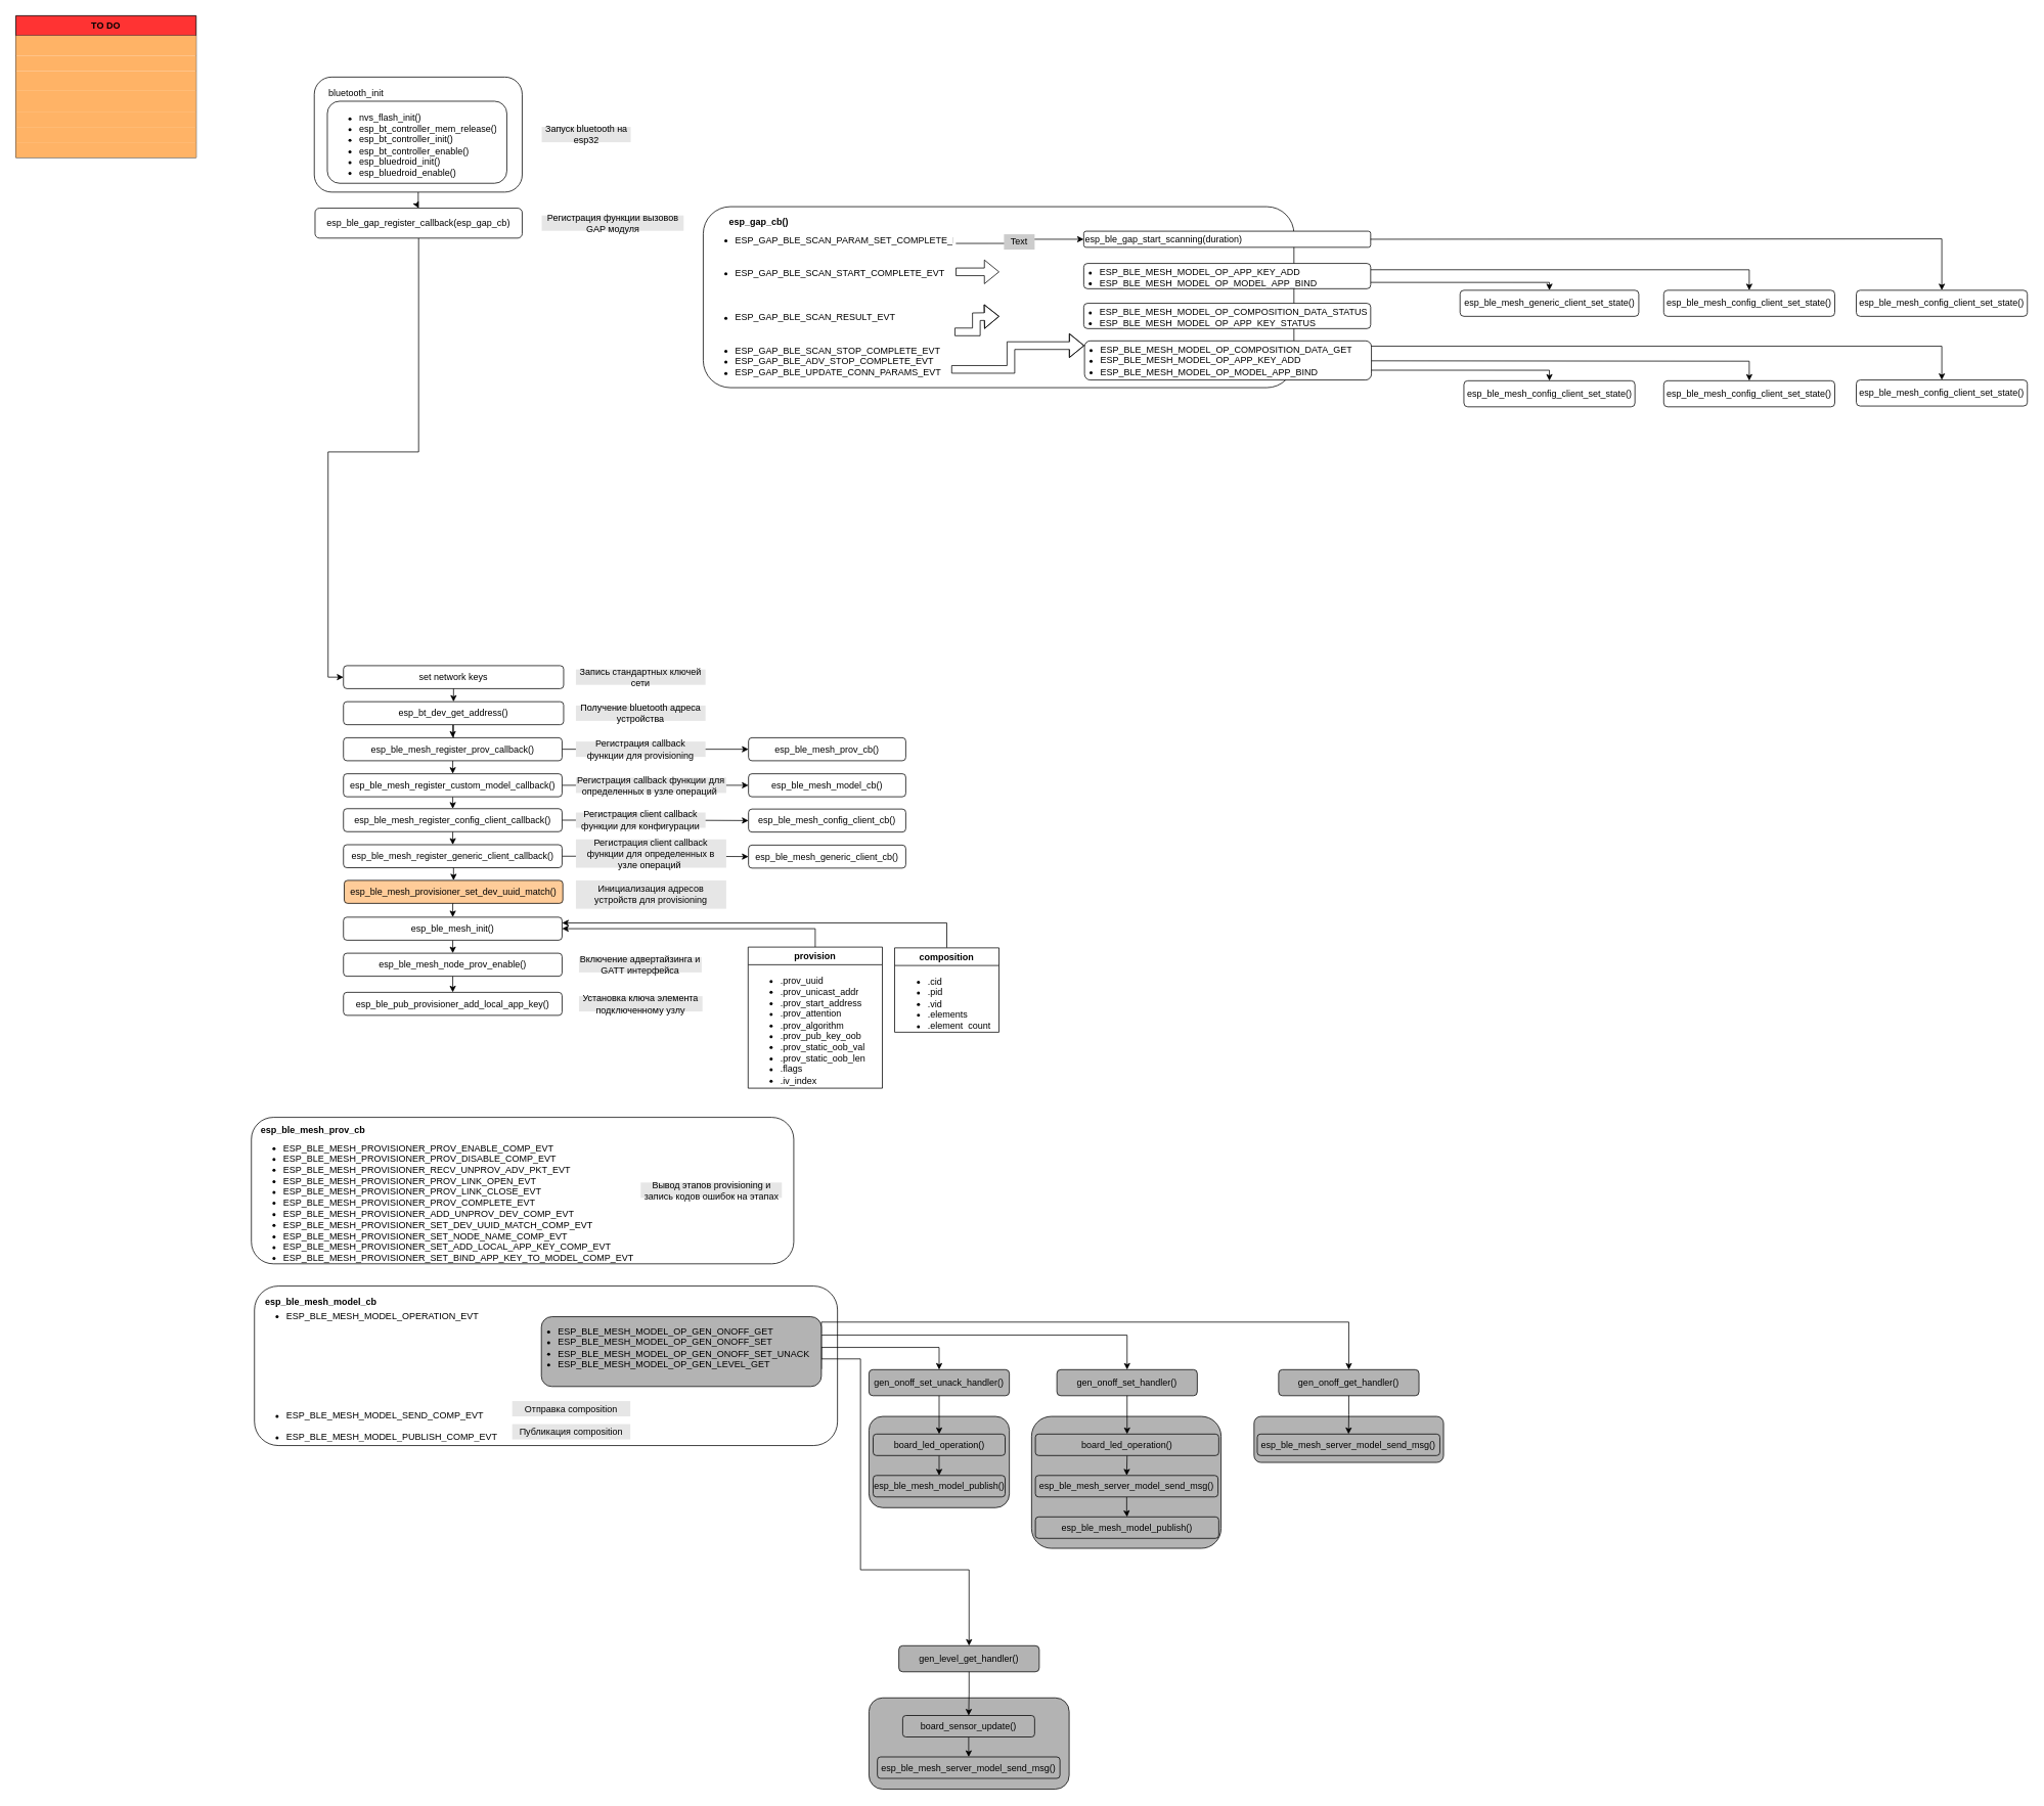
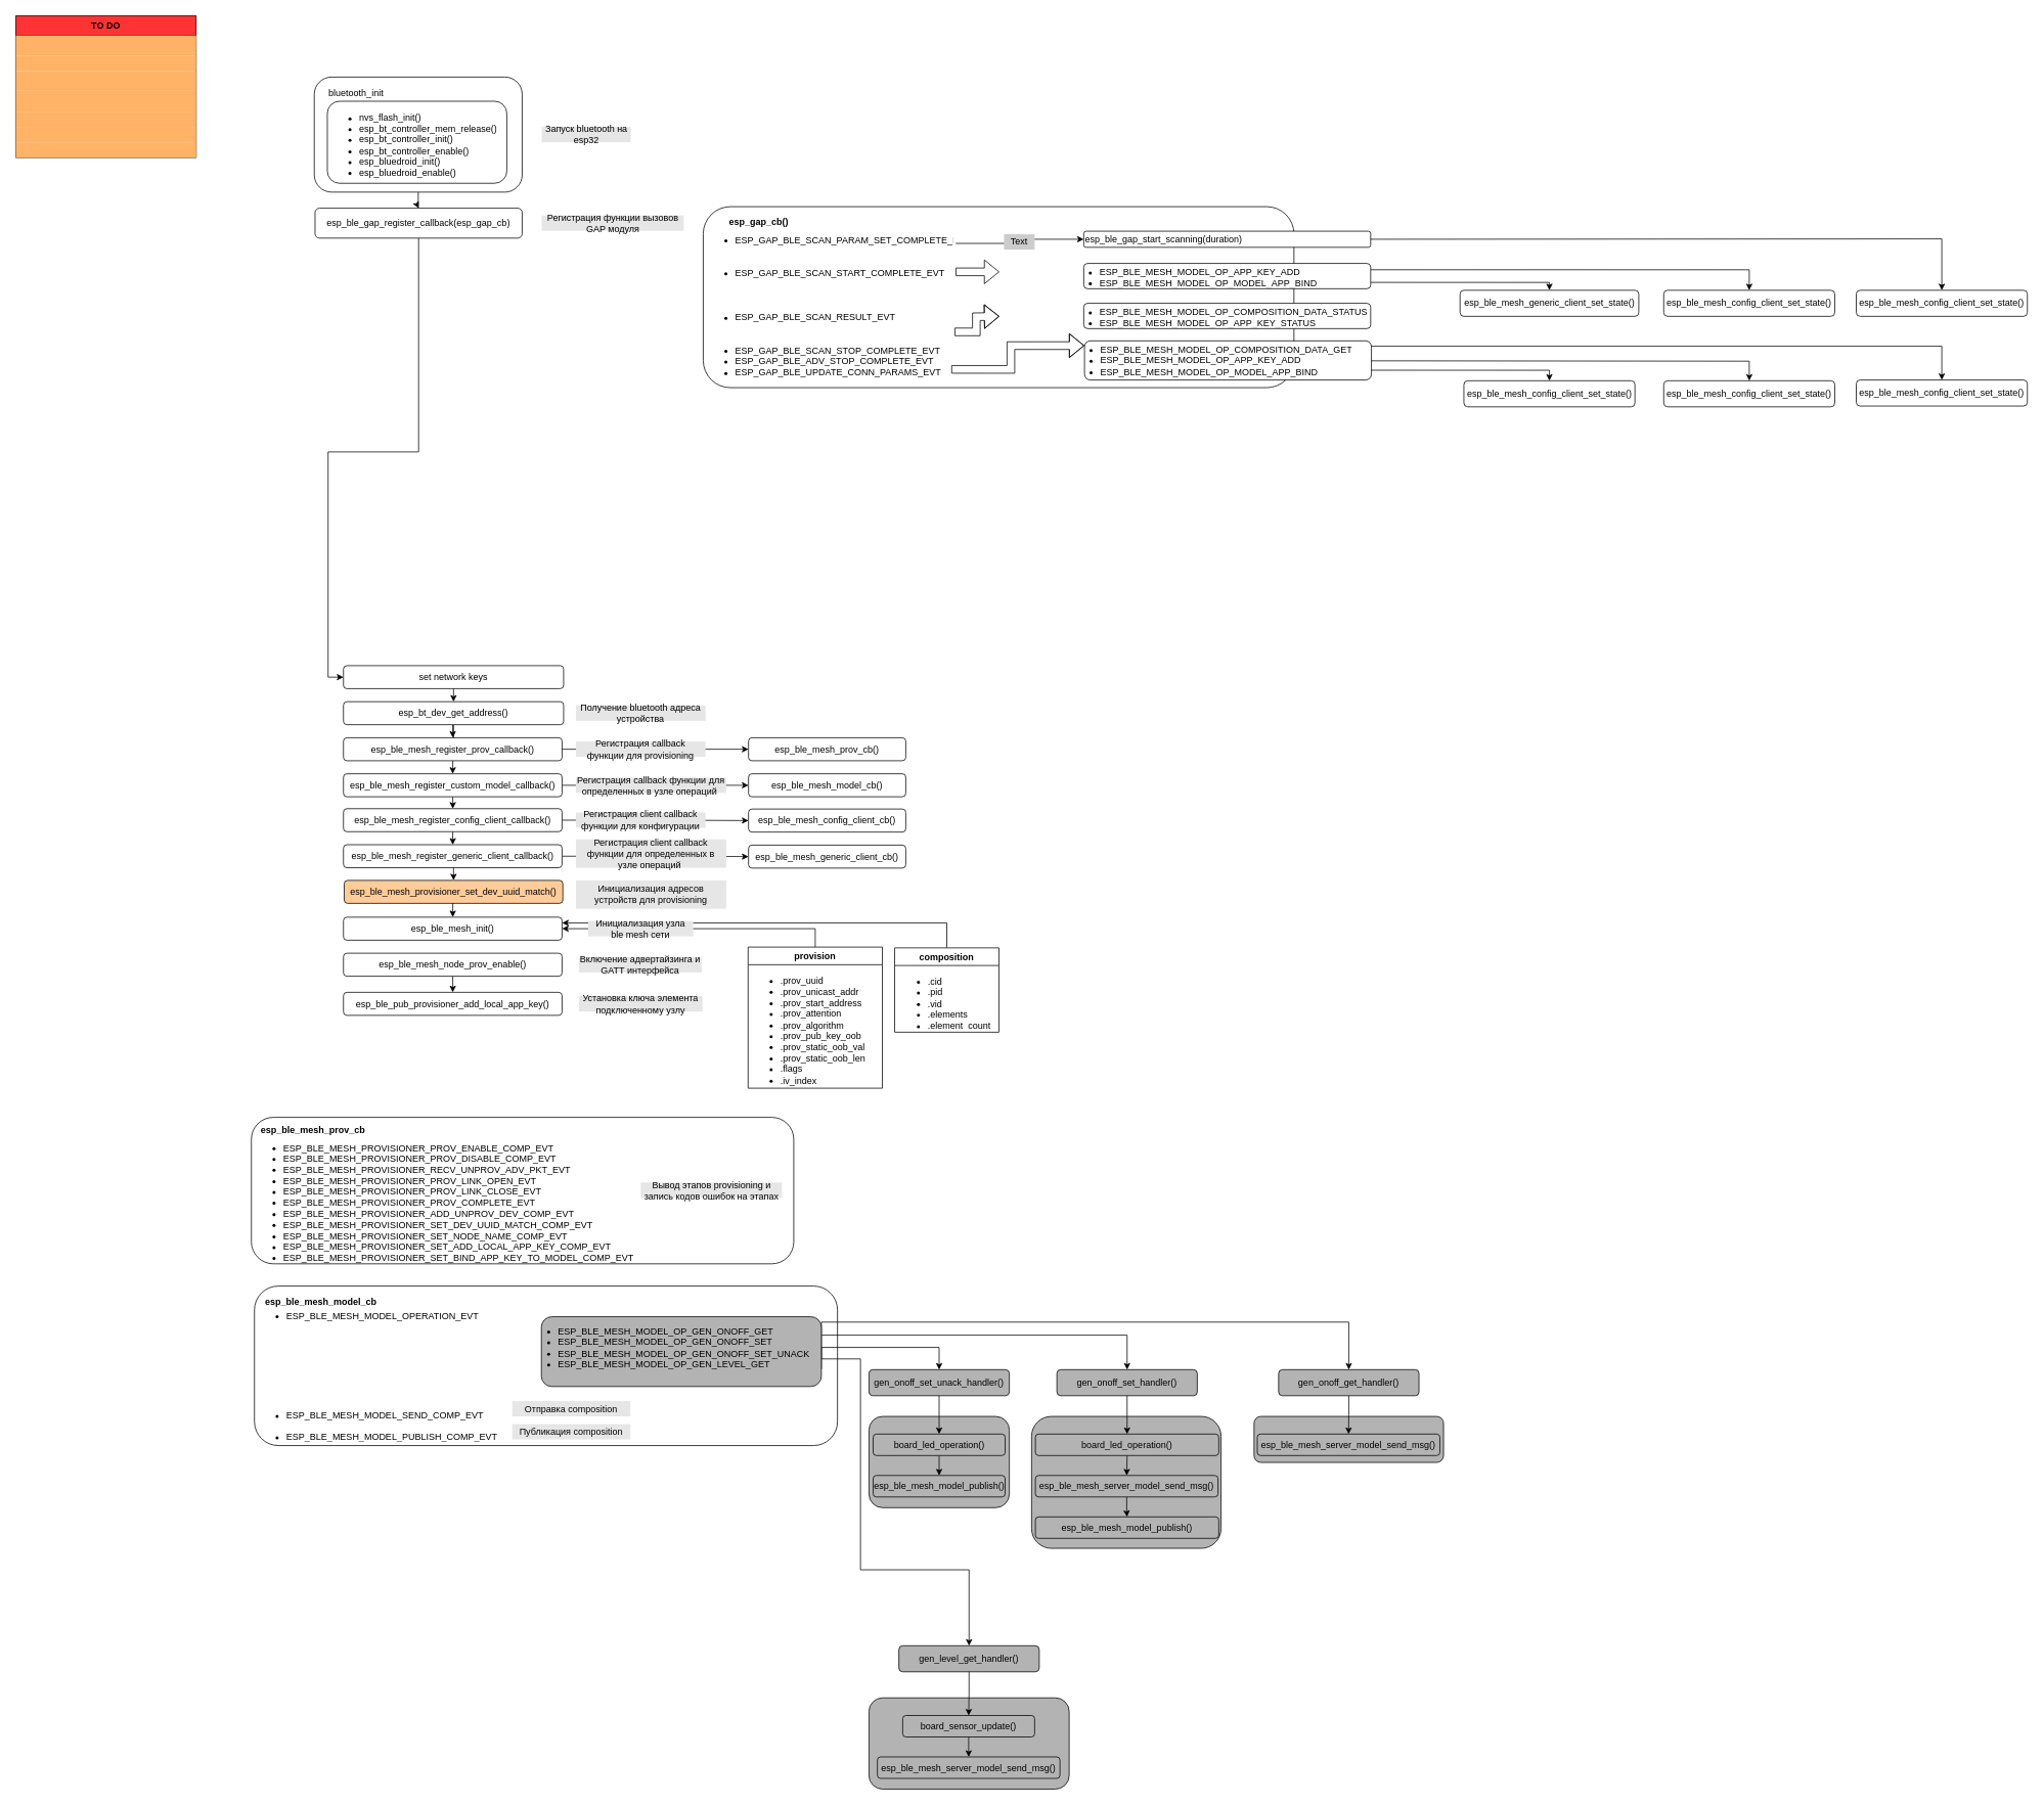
- <mxCell id="92" value="Запись стандартных ключей сети" style="text;html=1;strokeColor=none;fillColor=#E6E6E6;align=center;verticalAlign=middle;whiteSpace=wrap;rounded=0;" vertex="1" parent="1"><mxGeometry x="750" y="872.5" width="169" height="20" as="geometry" /></mxCell>
+ <mxCell id="46" value="Инициализация узла ble mesh сети" style="text;html=1;strokeColor=none;fillColor=#E6E6E6;align=center;verticalAlign=middle;whiteSpace=wrap;rounded=0;shadow=0;" vertex="1" parent="1"><mxGeometry x="766" y="1200.5" width="137" height="20" as="geometry" /></mxCell>
- <mxCell id="32" style="edgeStyle=orthogonalEdgeStyle;rounded=0;orthogonalLoop=1;jettySize=auto;html=1;exitX=0.5;exitY=1;exitDx=0;exitDy=0;entryX=0.5;entryY=0;entryDx=0;entryDy=0;" edge="1" parent="1" source="33" target="35"><mxGeometry relative="1" as="geometry" /></mxCell>
